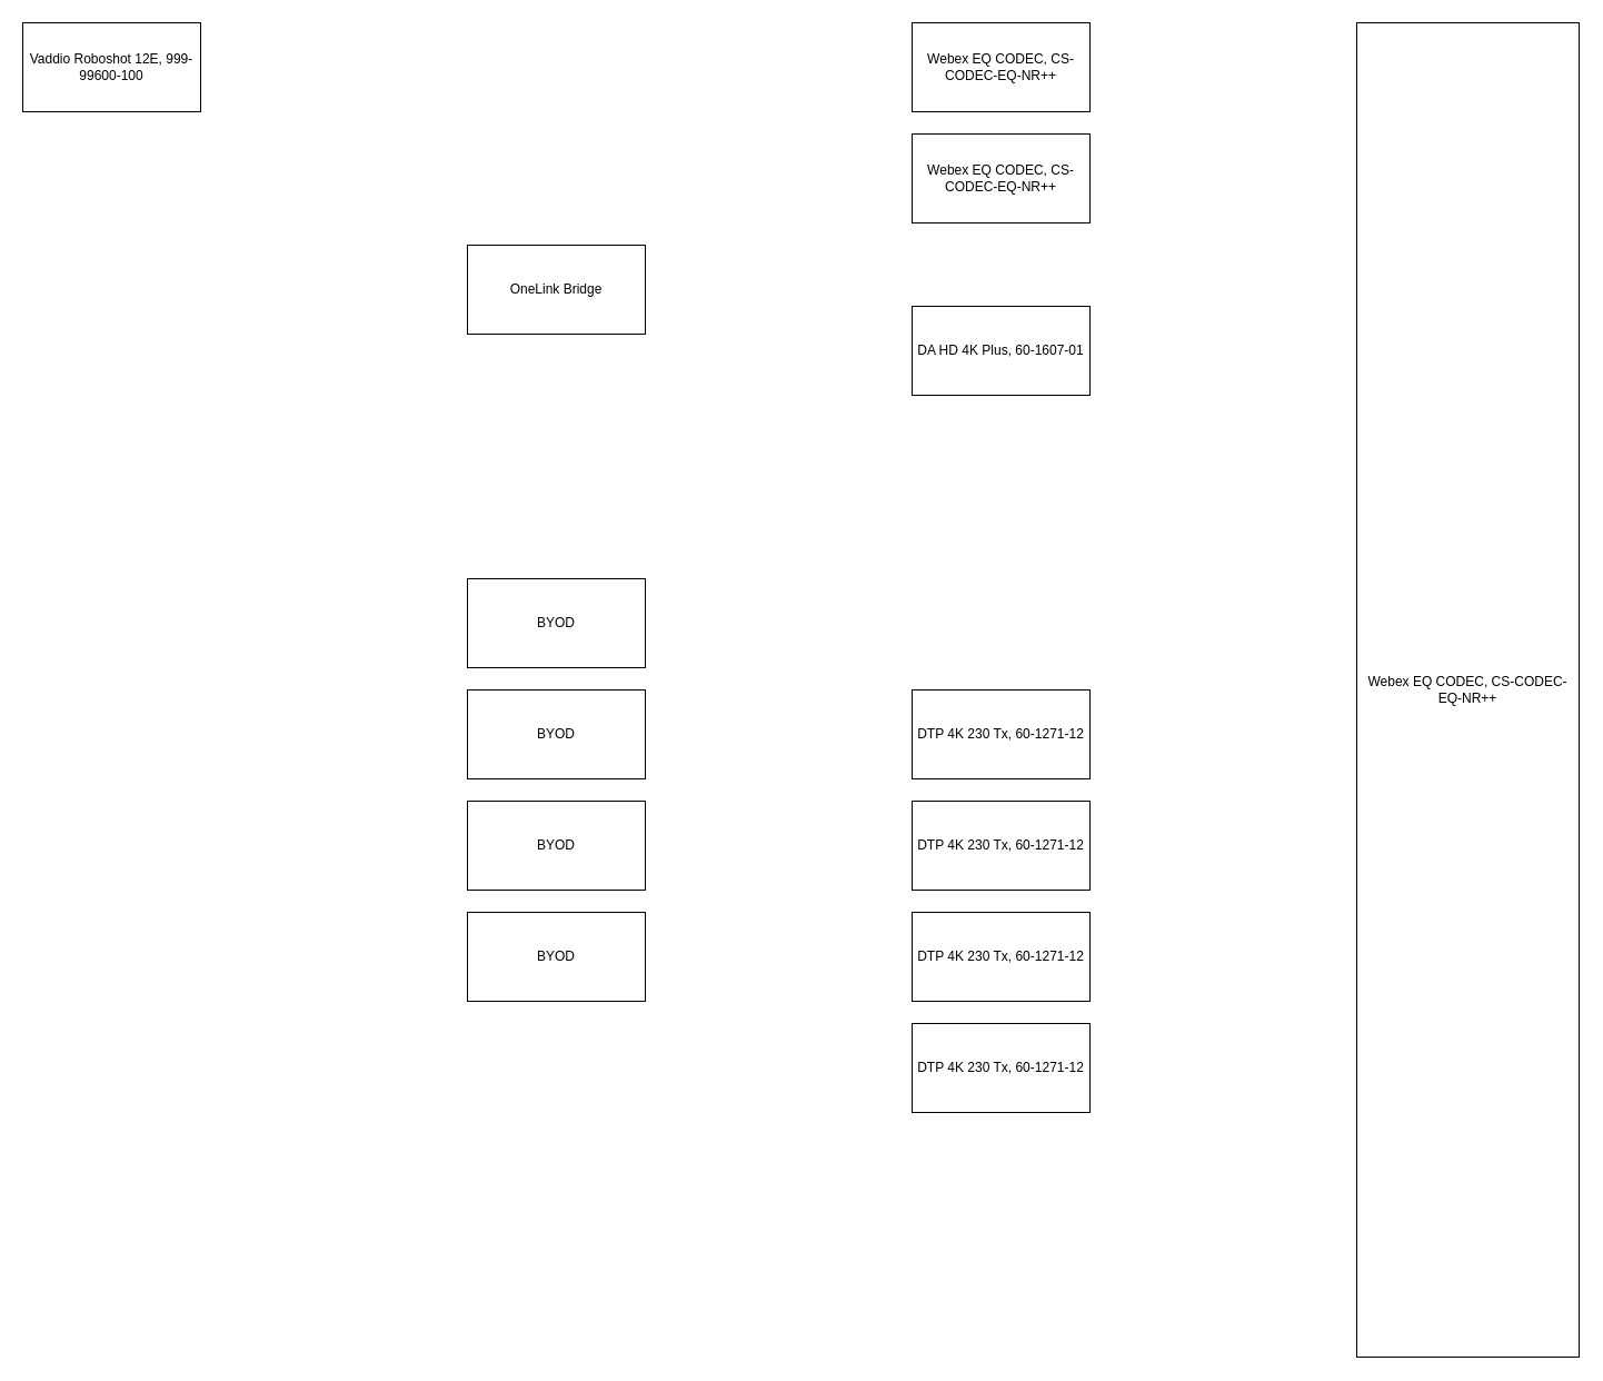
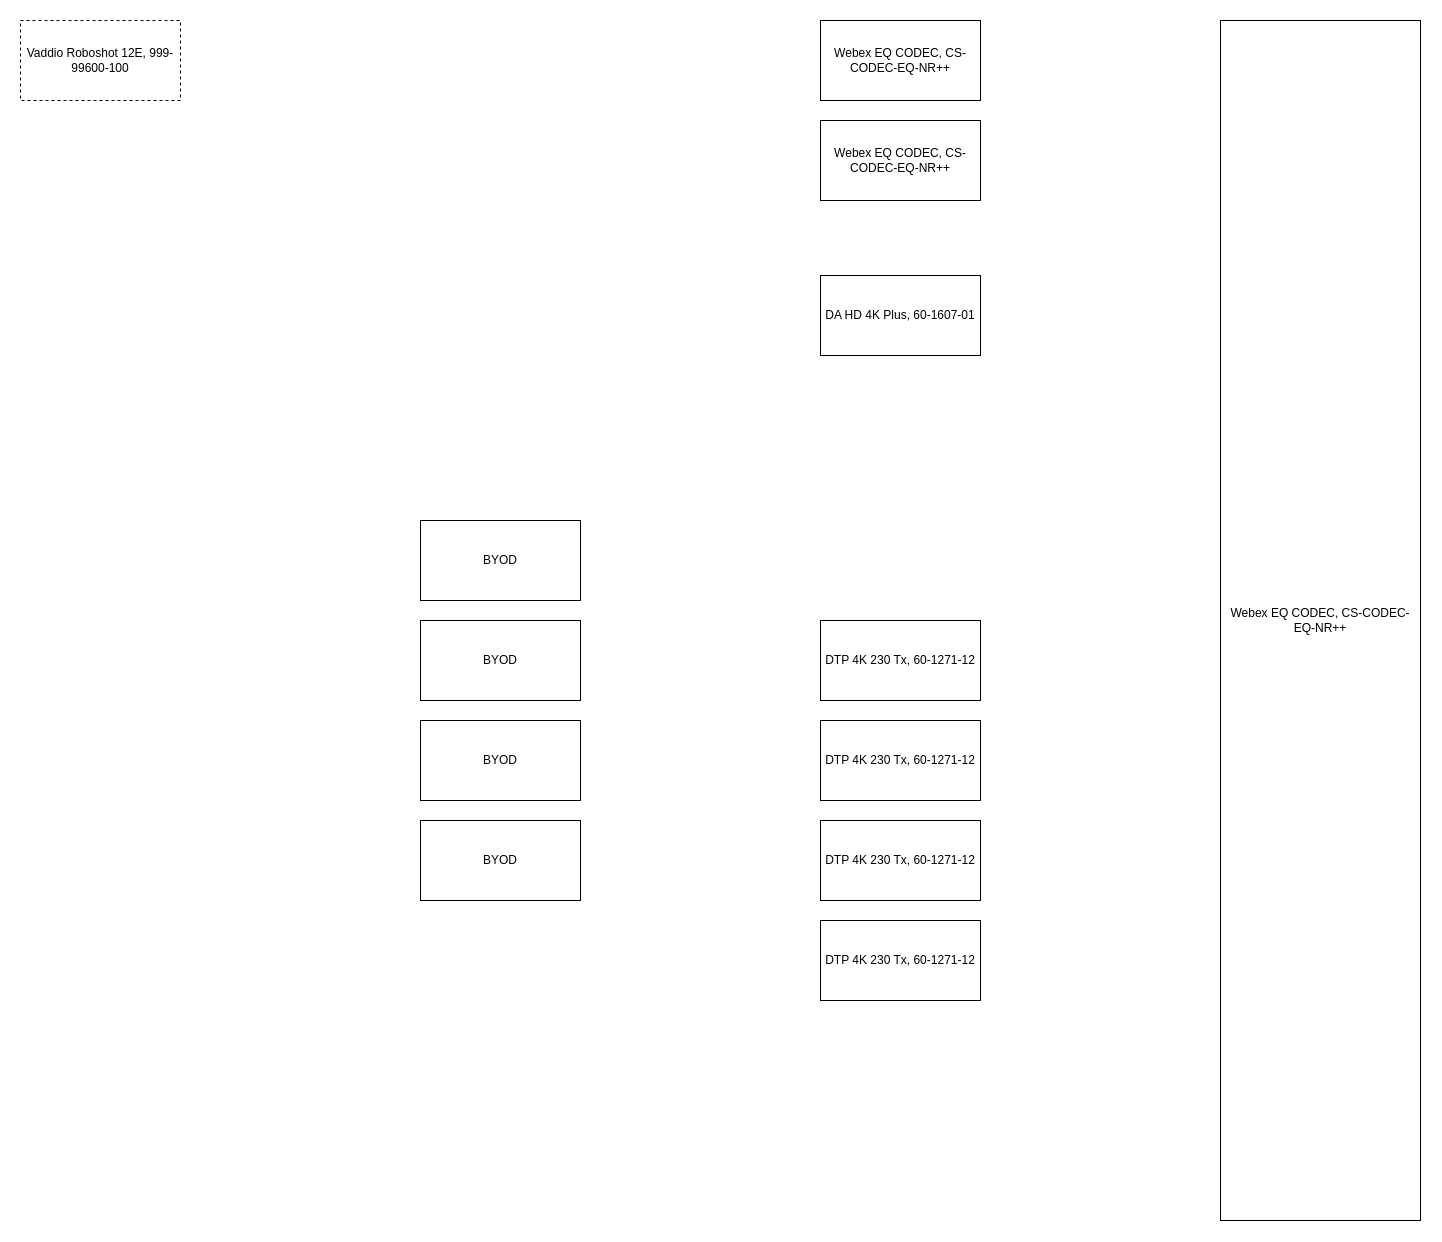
- <mxCell id="15" value="Vaddio Roboshot 12E, 999-99600-100" style="rounded=0;whiteSpace=wrap;html=1;" parent="1" connectable="" edge="" vertex="1"><mxGeometry x="20" y="20" width="160" height="80" relative="" as="geometry" /></mxCell>
+ <mxCell id="15" value="Vaddio Roboshot 12E, 999-99600-100" style="rounded=0;whiteSpace=wrap;html=1;dashed=1;" parent="1" connectable="" edge="" vertex="1"><mxGeometry x="20" y="20" width="160" height="80" relative="" as="geometry" /></mxCell>
- <mxCell id="10" value="OneLink Bridge" style="rounded=0;whiteSpace=wrap;html=1;" parent="1" connectable="" edge="" vertex="1"><mxGeometry x="420" y="220" width="160" height="80" relative="" as="geometry" /></mxCell>
